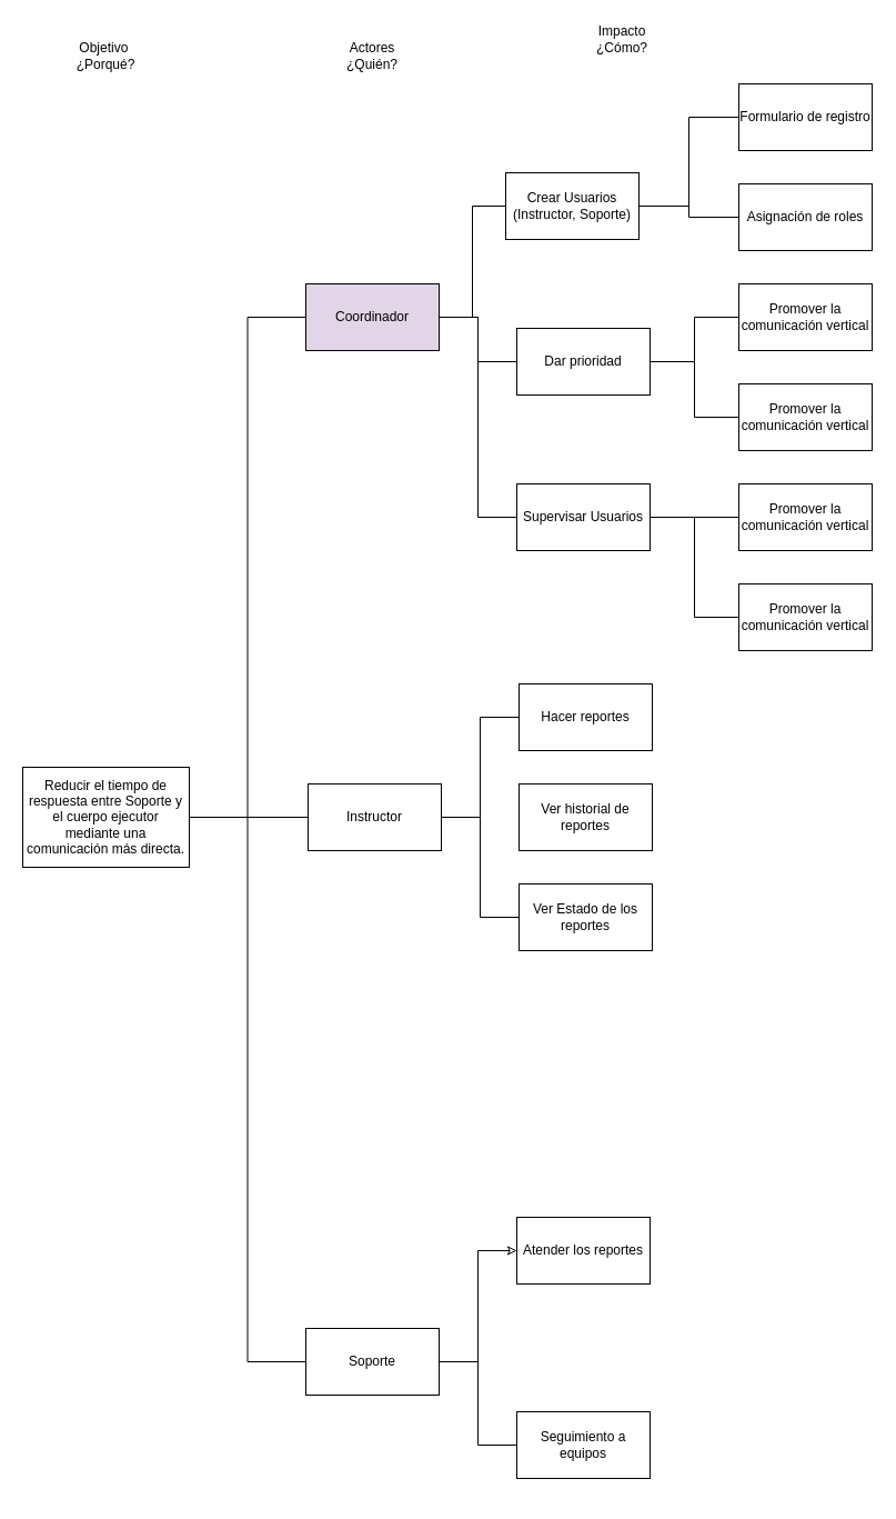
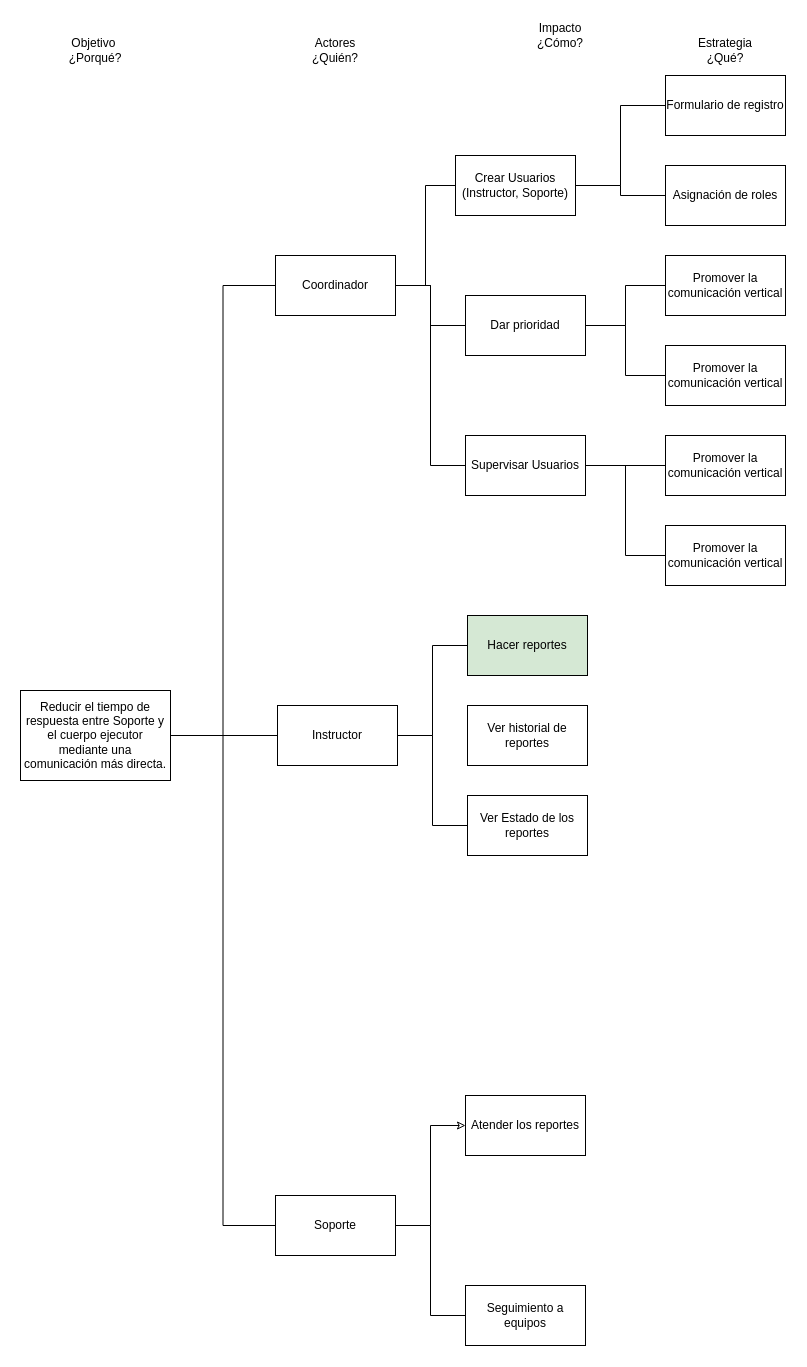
+ <mxCell id="19" value="&lt;div&gt;Estrategia&lt;/div&gt;&lt;div&gt;¿Qué?&lt;/div&gt;" style="text;html=1;align=center;verticalAlign=middle;whiteSpace=wrap;rounded=0;" vertex="1" parent="1"><mxGeometry x="695" y="35" width="60" height="30" as="geometry" /></mxCell>
- <mxCell id="15" value="Coordinador" style="rounded=0;whiteSpace=wrap;html=1;fillColor=#e1d5e7;" vertex="1" parent="1"><mxGeometry x="275" y="255" width="120" height="60" as="geometry" /></mxCell>
+ <mxCell id="15" value="Coordinador" style="rounded=0;whiteSpace=wrap;html=1;" vertex="1" parent="1"><mxGeometry x="275" y="255" width="120" height="60" as="geometry" /></mxCell>
- <mxCell id="20" value="Hacer reportes" style="rounded=0;whiteSpace=wrap;html=1;" vertex="1" parent="1"><mxGeometry x="467" y="615" width="120" height="60" as="geometry" /></mxCell>
+ <mxCell id="20" value="Hacer reportes" style="rounded=0;whiteSpace=wrap;html=1;fillColor=#d5e8d4;" vertex="1" parent="1"><mxGeometry x="467" y="615" width="120" height="60" as="geometry" /></mxCell>
- <mxCell id="32" value="Seguimiento a equipos" style="rounded=0;whiteSpace=wrap;html=1;" vertex="1" parent="1"><mxGeometry x="465" y="1270" width="120" height="60" as="geometry" /></mxCell>
+ <mxCell id="32" value="Seguimiento a equipos" style="rounded=0;whiteSpace=wrap;html=1;" vertex="1" parent="1"><mxGeometry x="465" y="1285" width="120" height="60" as="geometry" /></mxCell>
